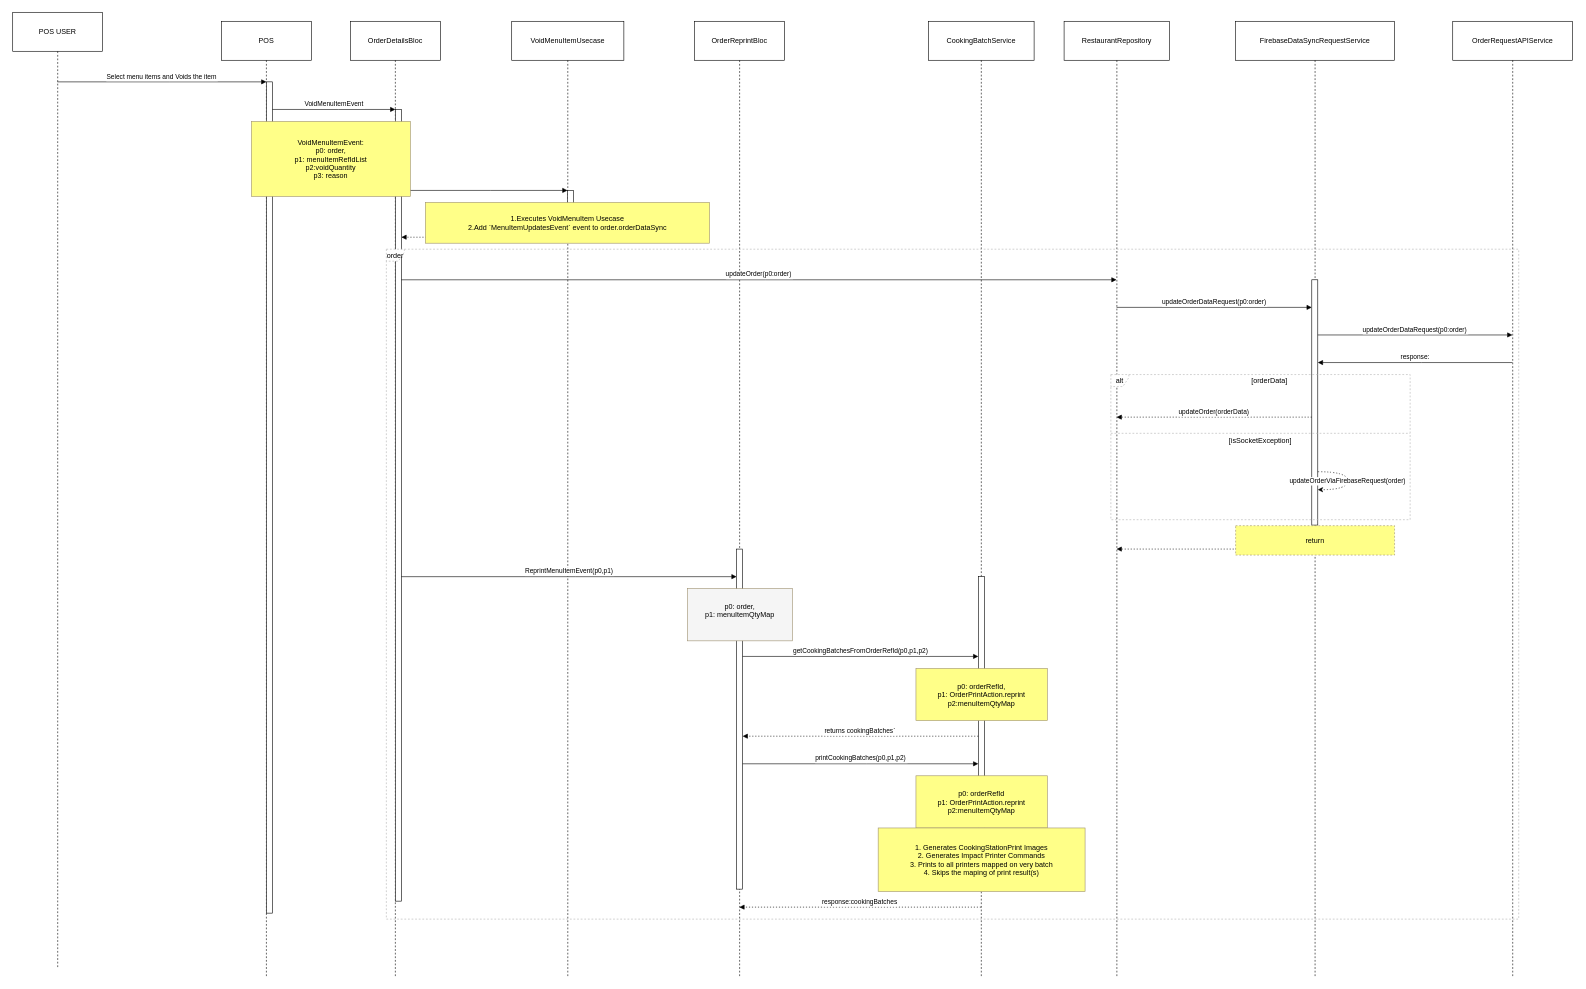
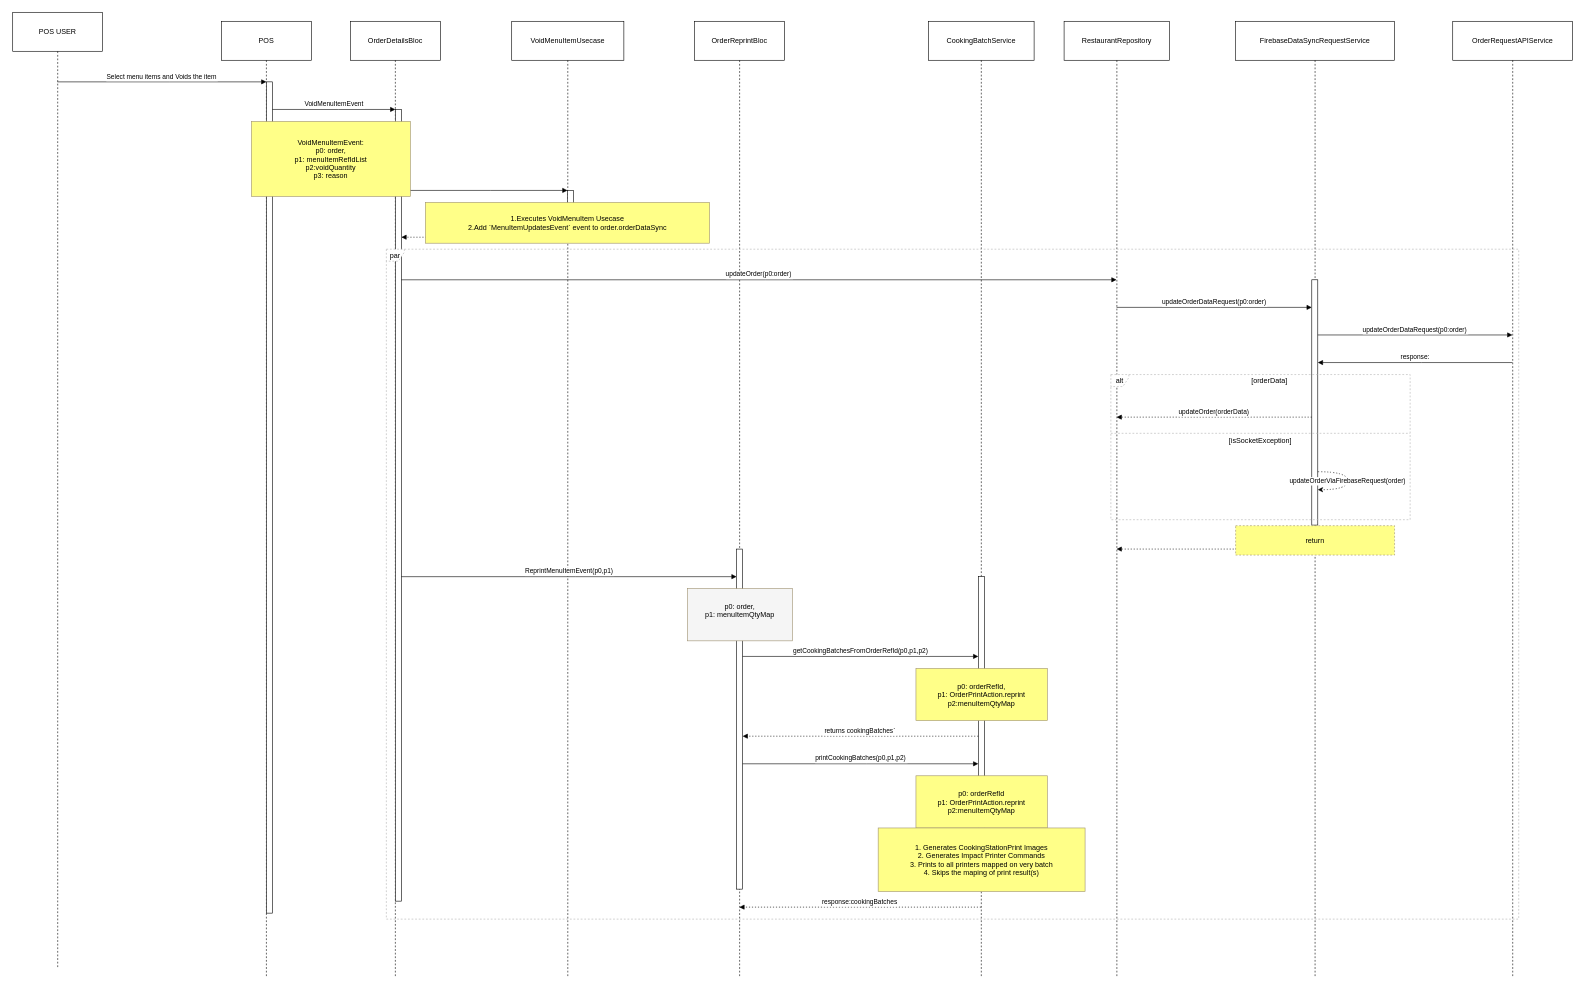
- <mxCell id="20" value="order" style="shape=umlFrame;dashed=1;pointerEvents=0;dropTarget=0;strokeColor=#B3B3B3;height=20;width=30" vertex="1" parent="1"><mxGeometry x="643" y="415" width="1888" height="1117" as="geometry" /></mxCell>
+ <mxCell id="20" value="par" style="shape=umlFrame;dashed=1;pointerEvents=0;dropTarget=0;strokeColor=#B3B3B3;height=20;width=30" vertex="1" parent="1"><mxGeometry x="643" y="415" width="1888" height="1117" as="geometry" /></mxCell>
